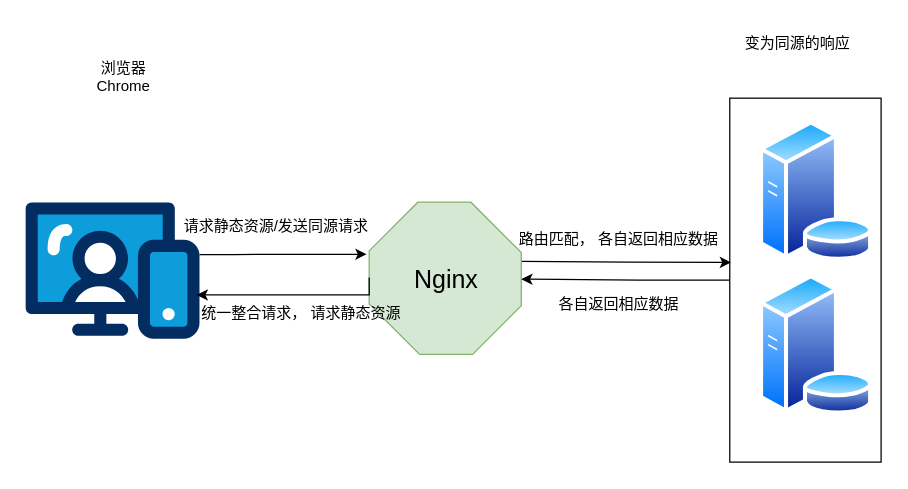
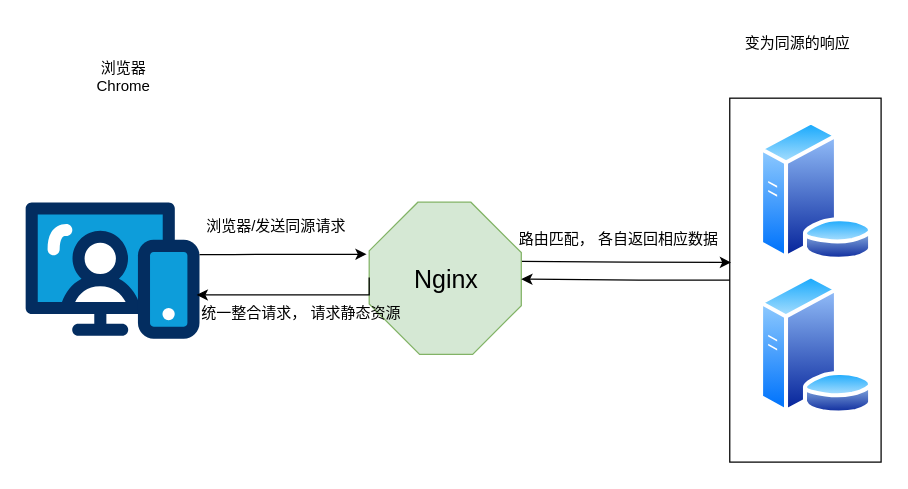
- <mxCell id="14" value="请求静态资源/发送同源请求" style="text;html=1;align=center;verticalAlign=middle;resizable=0;points=[];autosize=1;strokeColor=none;fillColor=none;" vertex="1" parent="1"><mxGeometry x="137" y="168" width="165" height="26" as="geometry" /></mxCell>
+ <mxCell id="14" value="浏览器/发送同源请求" style="text;html=1;align=center;verticalAlign=middle;resizable=0;points=[];autosize=1;strokeColor=none;fillColor=none;" vertex="1" parent="1"><mxGeometry x="137" y="168" width="165" height="26" as="geometry" /></mxCell>
- <mxCell id="17" value="各自返回相应数据" style="text;html=1;align=center;verticalAlign=middle;resizable=0;points=[];autosize=1;strokeColor=none;fillColor=none;" vertex="1" parent="1"><mxGeometry x="436.5" y="230" width="114" height="26" as="geometry" /></mxCell>
